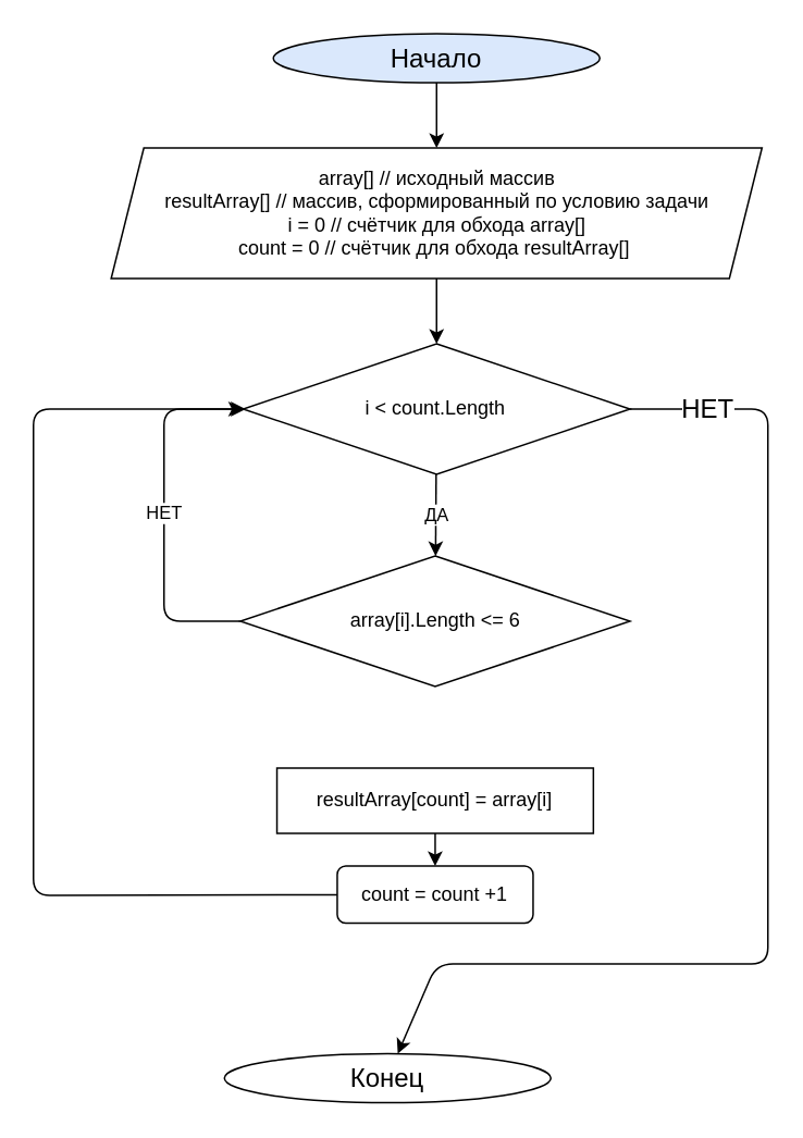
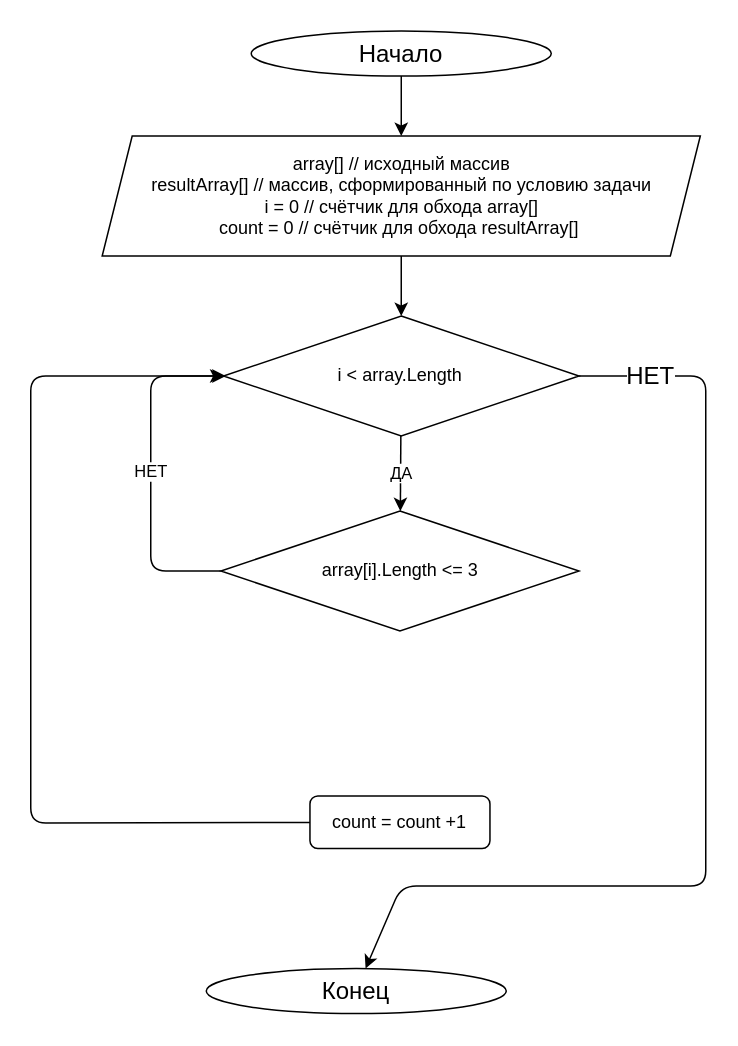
- <mxCell id="3" value="&lt;font style=&quot;font-size: 16px&quot;&gt;Начало&lt;/font&gt;" style="ellipse;whiteSpace=wrap;html=1;fillColor=#dae8fc;" parent="1" vertex="1"><mxGeometry x="167.01" y="20" width="200" height="30" as="geometry" /></mxCell>
+ <mxCell id="3" value="&lt;font style=&quot;font-size: 16px&quot;&gt;Начало&lt;/font&gt;" style="ellipse;whiteSpace=wrap;html=1;" parent="1" vertex="1"><mxGeometry x="167.01" y="20" width="200" height="30" as="geometry" /></mxCell>
- <mxCell id="8" value="i &amp;lt; count.Length" style="rhombus;whiteSpace=wrap;html=1;" vertex="1" parent="1"><mxGeometry x="148.49" y="210" width="237.01" height="80" as="geometry" /></mxCell>
+ <mxCell id="8" value="i &amp;lt; array.Length" style="rhombus;whiteSpace=wrap;html=1;" vertex="1" parent="1"><mxGeometry x="148.49" y="210" width="237.01" height="80" as="geometry" /></mxCell>
- <mxCell id="10" value="&lt;span&gt;array[i].Length &amp;lt;= 6&lt;br&gt;&lt;/span&gt;" style="rhombus;whiteSpace=wrap;html=1;" vertex="1" parent="1"><mxGeometry x="146.76" y="340" width="238.74" height="80" as="geometry" /></mxCell>
+ <mxCell id="10" value="&lt;span&gt;array[i].Length &amp;lt;= 3&lt;br&gt;&lt;/span&gt;" style="rhombus;whiteSpace=wrap;html=1;" vertex="1" parent="1"><mxGeometry x="146.76" y="340" width="238.74" height="80" as="geometry" /></mxCell>
- <mxCell id="12" value="&lt;span&gt;resultArray[count] = array[i]&lt;/span&gt;" style="whiteSpace=wrap;html=1;" vertex="1" parent="1"><mxGeometry x="169.2" y="470" width="193.87" height="40" as="geometry" /></mxCell>
- <mxCell id="11" value="" style="edgeStyle=none;html=1;" edge="1" parent="1" source="12" target="14"><mxGeometry relative="1" as="geometry" /></mxCell>
